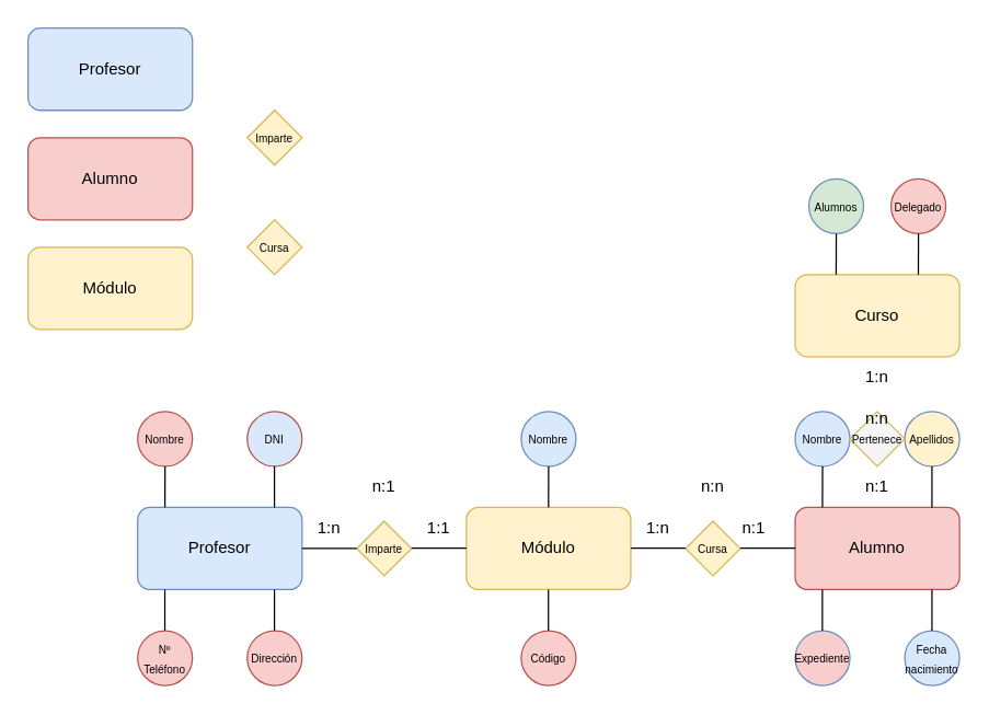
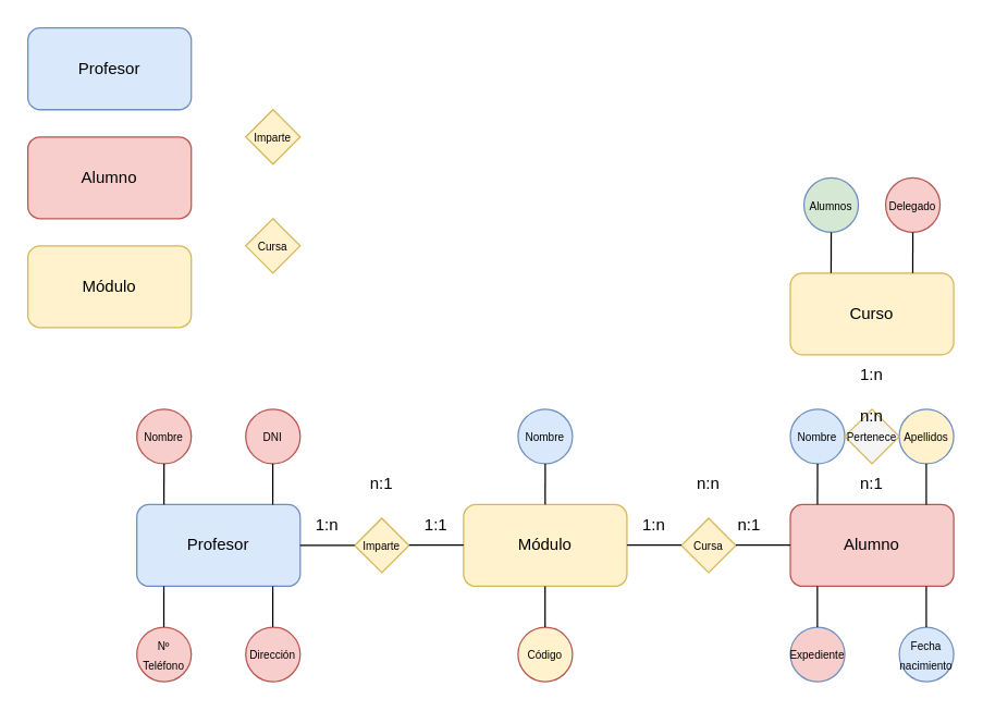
- <mxCell id="16" value="&lt;font style=&quot;font-size: 8px;&quot;&gt;DNI&lt;/font&gt;" style="ellipse;whiteSpace=wrap;html=1;fillColor=#dae8fc;strokeColor=#b85450;" vertex="1" parent="1"><mxGeometry x="180" y="300" width="40" height="40" as="geometry" /></mxCell>
+ <mxCell id="16" value="&lt;font style=&quot;font-size: 8px;&quot;&gt;DNI&lt;/font&gt;" style="ellipse;whiteSpace=wrap;html=1;fillColor=#f8cecc;strokeColor=#b85450;" vertex="1" parent="1"><mxGeometry x="180" y="300" width="40" height="40" as="geometry" /></mxCell>
- <mxCell id="33" value="&lt;font style=&quot;font-size: 8px;&quot;&gt;Código&lt;/font&gt;" style="ellipse;whiteSpace=wrap;html=1;fillColor=#f8cecc;strokeColor=#b85450;" vertex="1" parent="1"><mxGeometry x="380" y="460" width="40" height="40" as="geometry" /></mxCell>
+ <mxCell id="33" value="&lt;font style=&quot;font-size: 8px;&quot;&gt;Código&lt;/font&gt;" style="ellipse;whiteSpace=wrap;html=1;fillColor=#fff2cc;strokeColor=#b85450;" vertex="1" parent="1"><mxGeometry x="380" y="460" width="40" height="40" as="geometry" /></mxCell>
